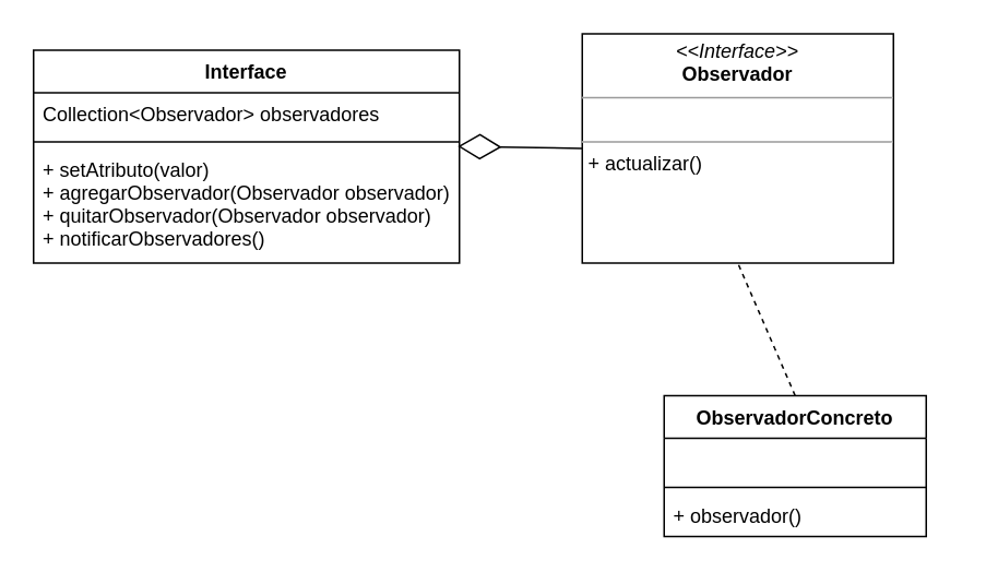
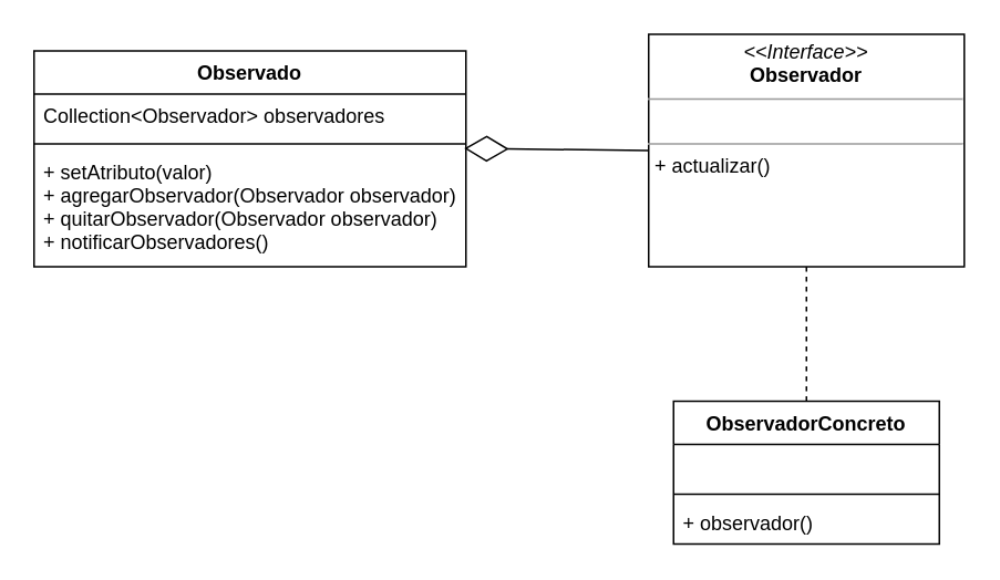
- <mxCell id="9" value="Interface" style="swimlane;fontStyle=1;align=center;verticalAlign=top;childLayout=stackLayout;horizontal=1;startSize=26;horizontalStack=0;resizeParent=1;resizeParentMax=0;resizeLast=0;collapsible=1;marginBottom=0;" vertex="1" parent="1"><mxGeometry x="20" y="30" width="260" height="130" as="geometry" /></mxCell>
+ <mxCell id="9" value="Observado" style="swimlane;fontStyle=1;align=center;verticalAlign=top;childLayout=stackLayout;horizontal=1;startSize=26;horizontalStack=0;resizeParent=1;resizeParentMax=0;resizeLast=0;collapsible=1;marginBottom=0;" vertex="1" parent="1"><mxGeometry x="20" y="30" width="260" height="130" as="geometry" /></mxCell>
- <mxCell id="2" value="&lt;p style=&quot;margin: 0px ; margin-top: 4px ; text-align: center&quot;&gt;&lt;i&gt;&amp;lt;&amp;lt;Interface&amp;gt;&amp;gt;&lt;/i&gt;&lt;br&gt;&lt;b&gt;Observador&lt;/b&gt;&lt;/p&gt;&lt;hr size=&quot;1&quot;&gt;&lt;p style=&quot;margin: 0px ; margin-left: 4px&quot;&gt;&lt;br&gt;&lt;/p&gt;&lt;hr size=&quot;1&quot;&gt;&lt;p style=&quot;margin: 0px ; margin-left: 4px&quot;&gt;+ actualizar()&lt;br&gt;&lt;br&gt;&lt;/p&gt;" style="verticalAlign=top;align=left;overflow=fill;fontSize=12;fontFamily=Helvetica;html=1;" vertex="1" parent="1"><mxGeometry x="355" y="20" width="190" height="140" as="geometry" /></mxCell>
+ <mxCell id="2" value="&lt;p style=&quot;margin: 0px ; margin-top: 4px ; text-align: center&quot;&gt;&lt;i&gt;&amp;lt;&amp;lt;Interface&amp;gt;&amp;gt;&lt;/i&gt;&lt;br&gt;&lt;b&gt;Observador&lt;/b&gt;&lt;/p&gt;&lt;hr size=&quot;1&quot;&gt;&lt;p style=&quot;margin: 0px ; margin-left: 4px&quot;&gt;&lt;br&gt;&lt;/p&gt;&lt;hr size=&quot;1&quot;&gt;&lt;p style=&quot;margin: 0px ; margin-left: 4px&quot;&gt;+ actualizar()&lt;br&gt;&lt;br&gt;&lt;/p&gt;" style="verticalAlign=top;align=left;overflow=fill;fontSize=12;fontFamily=Helvetica;html=1;" vertex="1" parent="1"><mxGeometry x="390" y="20" width="190" height="140" as="geometry" /></mxCell>
